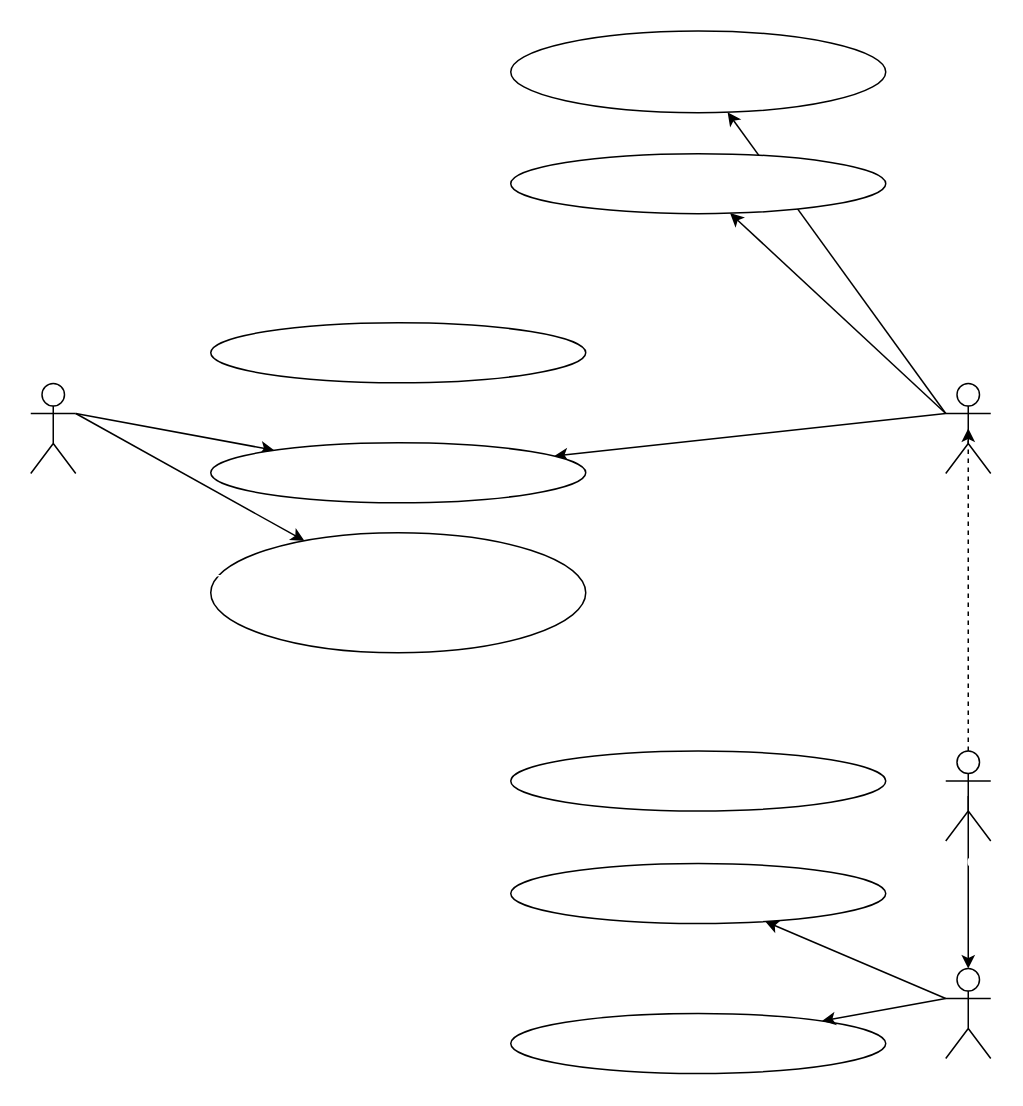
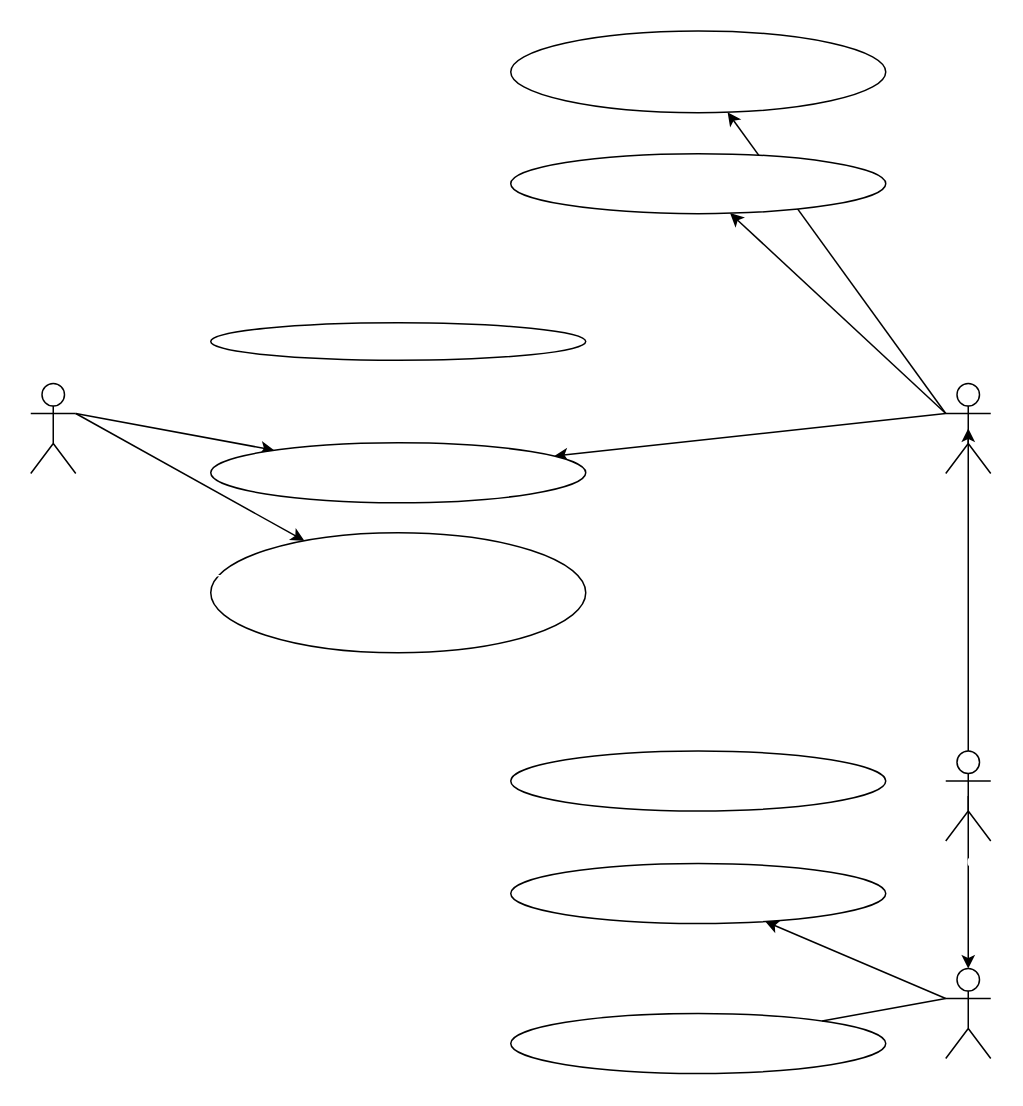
- <mxCell id="11" value="&lt;span style=&quot;text-align: left&quot;&gt;Zřídit/editovat/zrušit účet&lt;/span&gt;" style="ellipse;whiteSpace=wrap;html=1;fontSize=12;fontColor=#FFFFFF;" parent="1" vertex="1"><mxGeometry x="140" y="214.5" width="250" height="40" as="geometry" /></mxCell>
+ <mxCell id="11" value="&lt;span style=&quot;text-align: left&quot;&gt;Zřídit/editovat/zrušit účet&lt;/span&gt;" style="ellipse;whiteSpace=wrap;html=1;fontSize=12;fontColor=#FFFFFF;" parent="1" vertex="1"><mxGeometry x="140" y="214.5" width="250" height="25" as="geometry" /></mxCell>
- <mxCell id="16" style="edgeStyle=none;rounded=0;orthogonalLoop=1;jettySize=auto;html=1;entryX=0.5;entryY=0.5;entryDx=0;entryDy=0;entryPerimeter=0;fontColor=#FFFFFF;dashed=1;" edge="1" parent="1" source="18" target="8"><mxGeometry relative="1" as="geometry"><mxPoint x="650" y="350" as="targetPoint" /></mxGeometry></mxCell>
+ <mxCell id="16" style="edgeStyle=none;rounded=0;orthogonalLoop=1;jettySize=auto;html=1;entryX=0.5;entryY=0.5;entryDx=0;entryDy=0;entryPerimeter=0;fontColor=#FFFFFF;" edge="1" parent="1" source="18" target="8"><mxGeometry relative="1" as="geometry"><mxPoint x="650" y="350" as="targetPoint" /></mxGeometry></mxCell>
- <mxCell id="20" style="edgeStyle=none;rounded=0;orthogonalLoop=1;jettySize=auto;html=1;exitX=0;exitY=0.333;exitDx=0;exitDy=0;exitPerimeter=0;fontColor=#FFFFFF;" edge="1" parent="1" source="21" target="13"><mxGeometry relative="1" as="geometry" /></mxCell>
+ <mxCell id="20" style="edgeStyle=none;rounded=0;orthogonalLoop=1;jettySize=auto;html=1;exitX=0;exitY=0.333;exitDx=0;exitDy=0;exitPerimeter=0;fontColor=#FFFFFF;endArrow=none;" edge="1" parent="1" source="21" target="13"><mxGeometry relative="1" as="geometry" /></mxCell>
